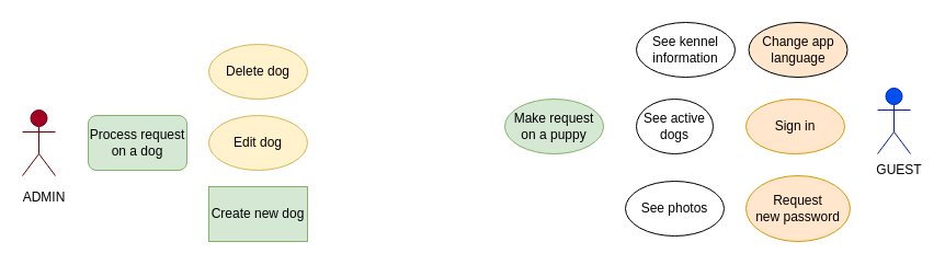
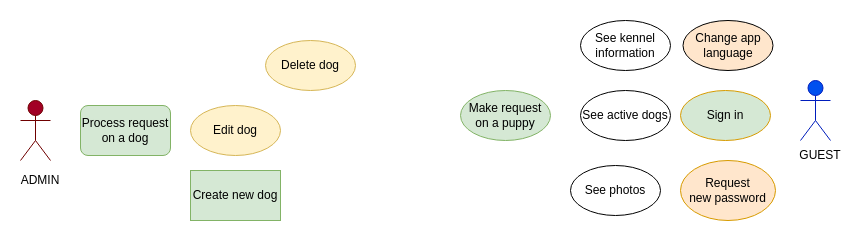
- <mxCell id="8" value="Delete dog" style="ellipse;whiteSpace=wrap;html=1;fillColor=#fff2cc;strokeColor=#d6b656;" vertex="1" parent="1"><mxGeometry x="190" y="40" width="90" height="50" as="geometry" /></mxCell>
+ <mxCell id="8" value="Delete dog" style="ellipse;whiteSpace=wrap;html=1;fillColor=#fff2cc;strokeColor=#d6b656;" vertex="1" parent="1"><mxGeometry x="265" y="40" width="90" height="50" as="geometry" /></mxCell>
- <mxCell id="4" value="See active dogs" style="ellipse;whiteSpace=wrap;html=1;" vertex="1" parent="1"><mxGeometry x="580" y="90" width="70" height="50" as="geometry" /></mxCell>
+ <mxCell id="4" value="See active dogs" style="ellipse;whiteSpace=wrap;html=1;" vertex="1" parent="1"><mxGeometry x="580" y="90" width="90" height="50" as="geometry" /></mxCell>
- <mxCell id="7" value="Sign in" style="ellipse;whiteSpace=wrap;html=1;fillColor=#ffe6cc;strokeColor=#d79b00;" vertex="1" parent="1"><mxGeometry x="680" y="90" width="90" height="50" as="geometry" /></mxCell>
+ <mxCell id="7" value="Sign in" style="ellipse;whiteSpace=wrap;html=1;fillColor=#d5e8d4;strokeColor=#d79b00;" vertex="1" parent="1"><mxGeometry x="680" y="90" width="90" height="50" as="geometry" /></mxCell>
